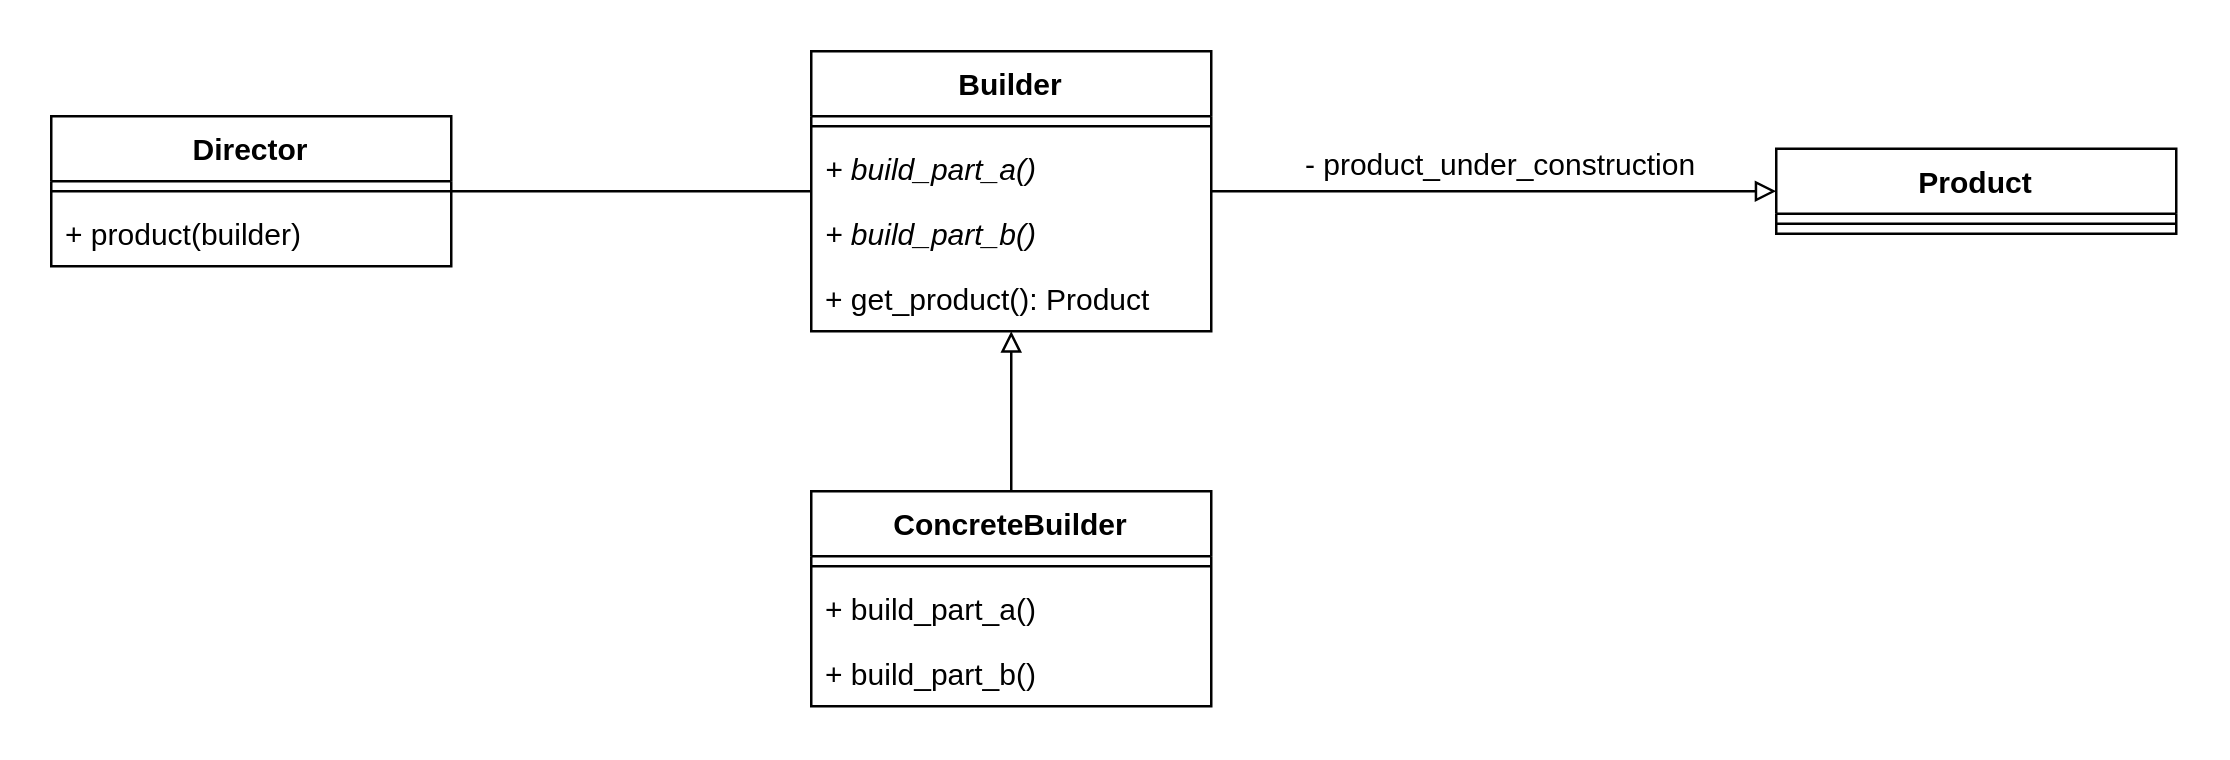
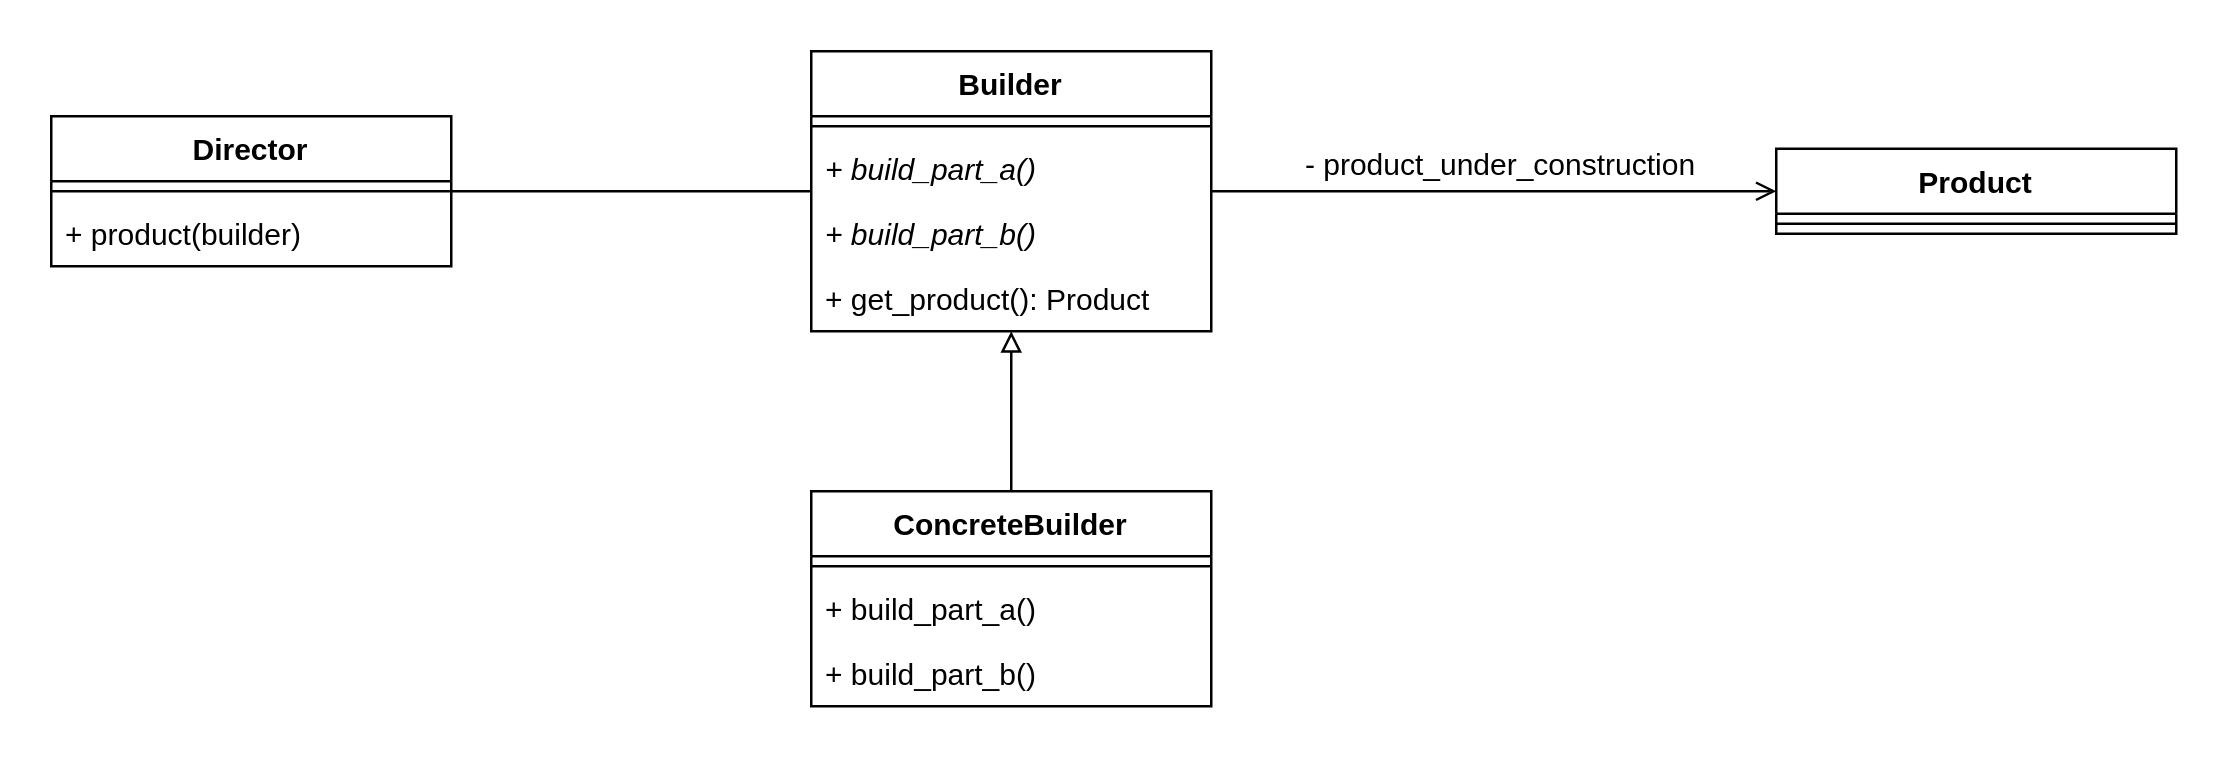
- <mxCell id="2" style="edgeStyle=orthogonalEdgeStyle;rounded=0;orthogonalLoop=1;jettySize=auto;html=1;endArrow=block;endFill=0;" edge="1" parent="1" source="15" target="13"><mxGeometry relative="1" as="geometry" /></mxCell>
+ <mxCell id="2" style="edgeStyle=orthogonalEdgeStyle;rounded=0;orthogonalLoop=1;jettySize=auto;html=1;endArrow=open;endFill=0;" edge="1" parent="1" source="15" target="13"><mxGeometry relative="1" as="geometry" /></mxCell>
